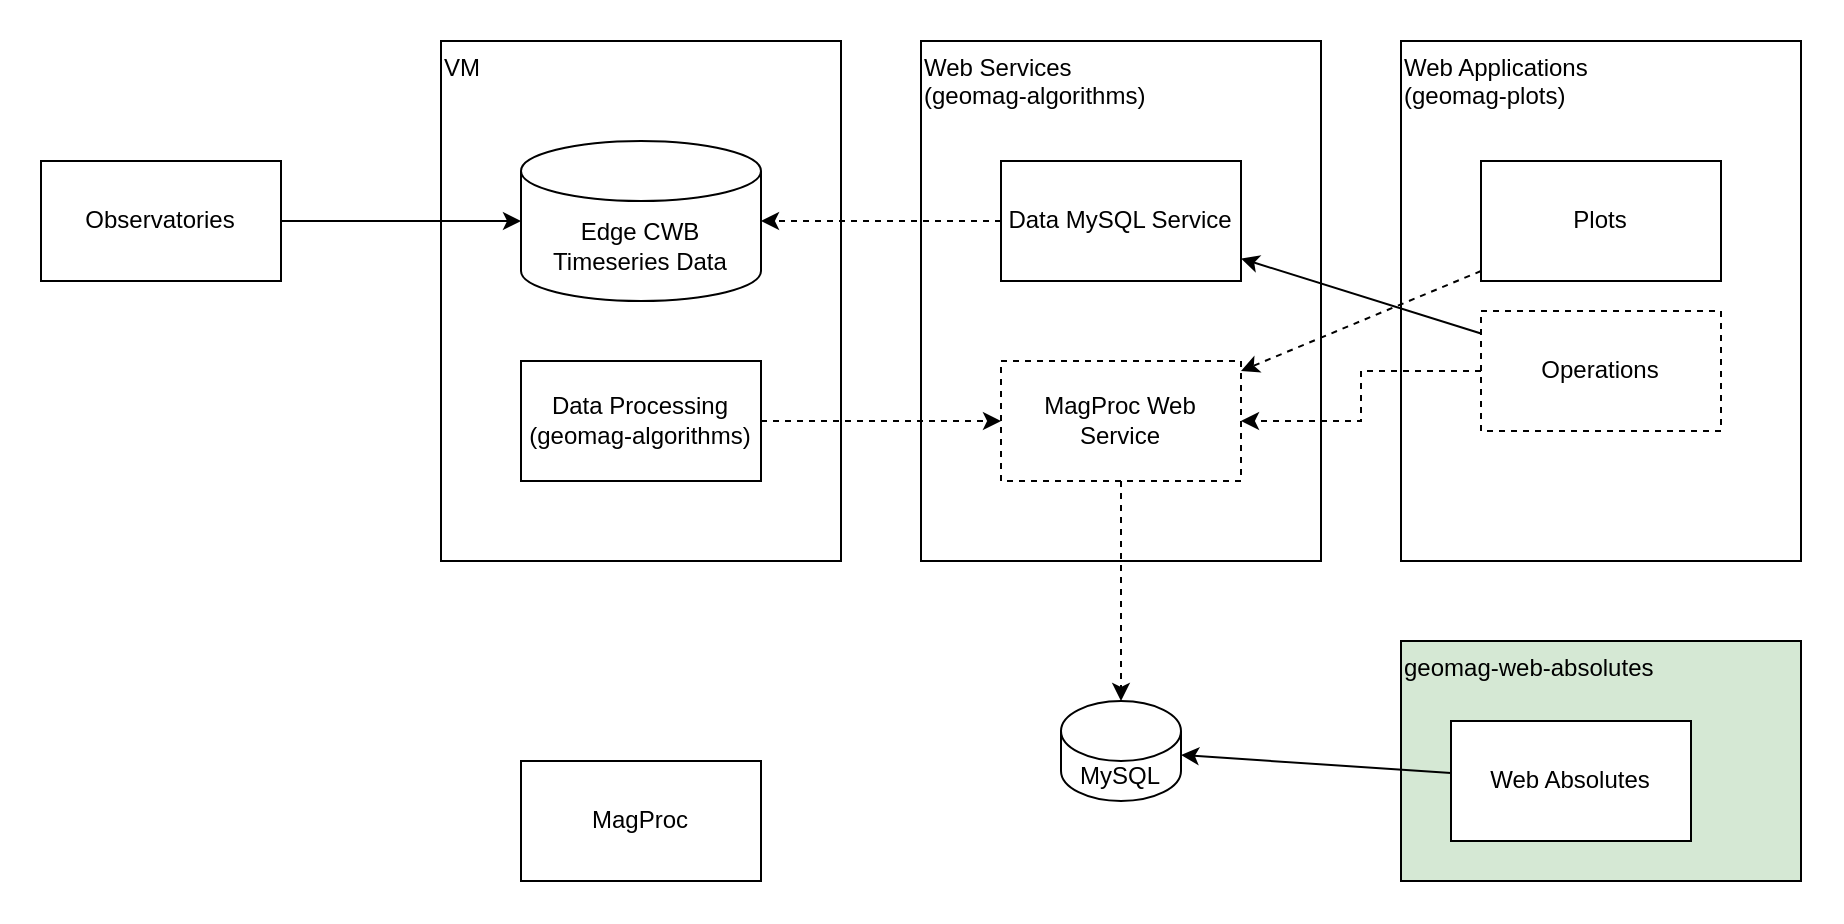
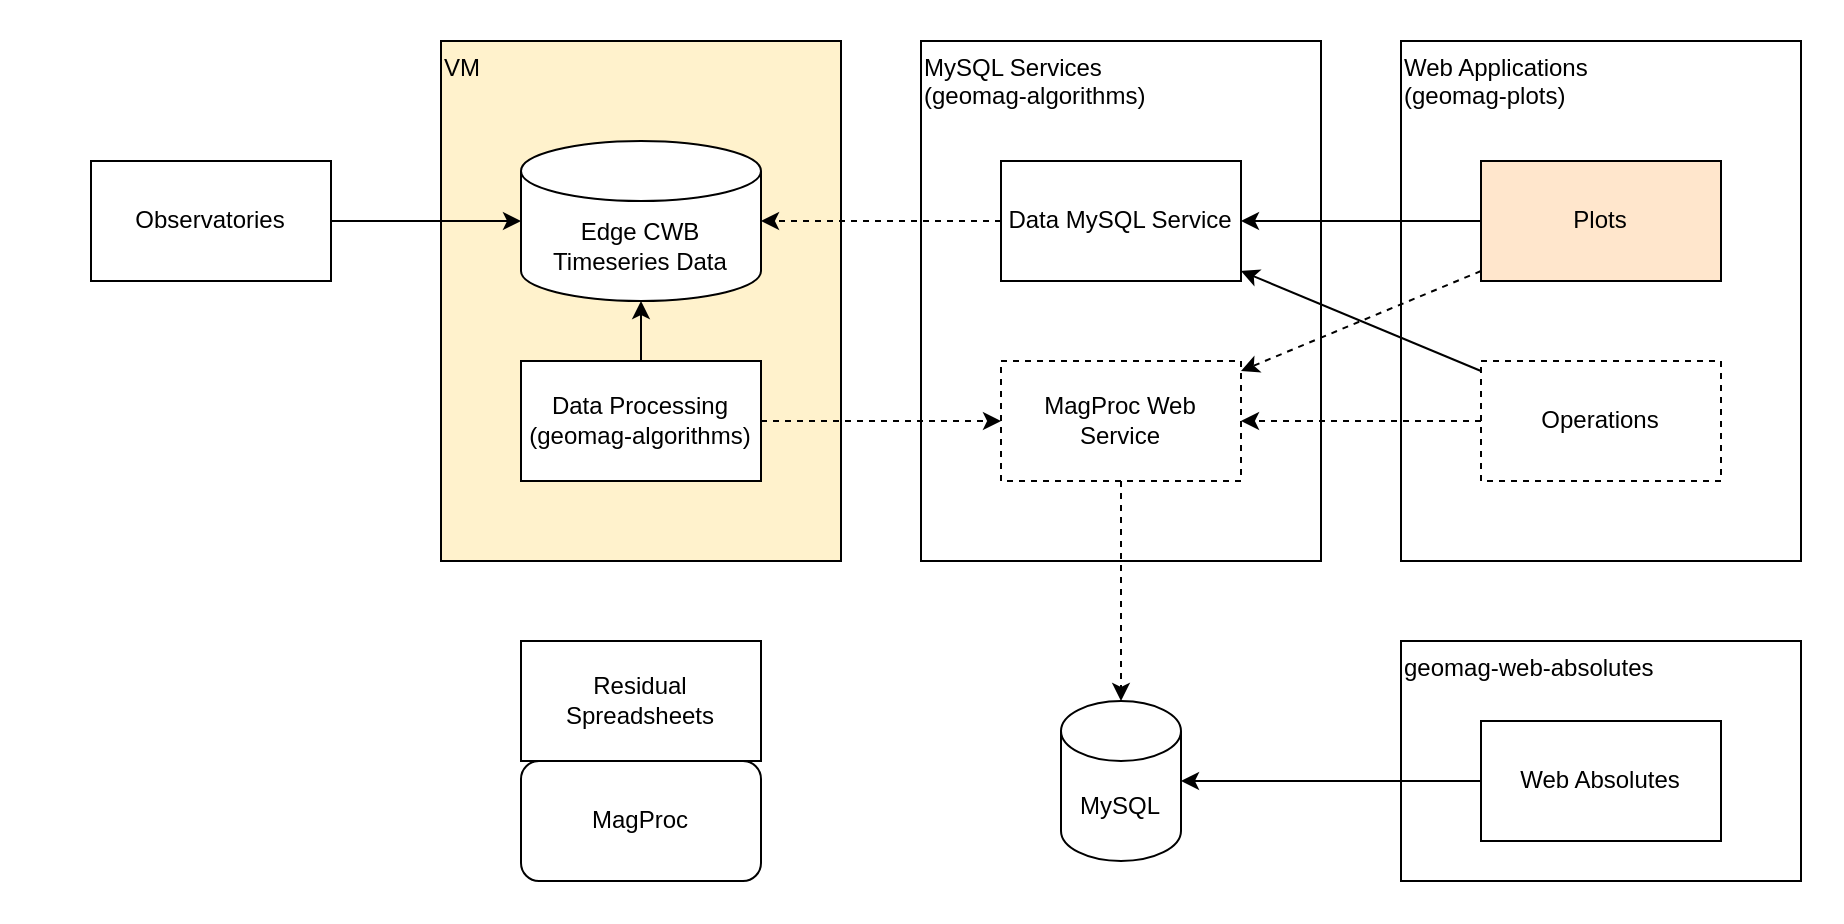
- <mxCell id="5" value="VM" style="rounded=0;whiteSpace=wrap;html=1;align=left;verticalAlign=top;" parent="1" vertex="1"><mxGeometry x="220" y="20" width="200" height="260" as="geometry" /></mxCell>
+ <mxCell id="5" value="VM" style="rounded=0;whiteSpace=wrap;html=1;align=left;verticalAlign=top;fillColor=#fff2cc;" parent="1" vertex="1"><mxGeometry x="220" y="20" width="200" height="260" as="geometry" /></mxCell>
- <mxCell id="4" value="Web Services&lt;br&gt;(geomag-algorithms)" style="rounded=0;whiteSpace=wrap;html=1;align=left;verticalAlign=top;strokeWidth=1;" parent="1" vertex="1"><mxGeometry x="460" y="20" width="200" height="260" as="geometry" /></mxCell>
+ <mxCell id="4" value="MySQL Services&lt;br&gt;(geomag-algorithms)" style="rounded=0;whiteSpace=wrap;html=1;align=left;verticalAlign=top;strokeWidth=1;" parent="1" vertex="1"><mxGeometry x="460" y="20" width="200" height="260" as="geometry" /></mxCell>
- <mxCell id="20" value="Observatories" style="rounded=0;whiteSpace=wrap;html=1;" parent="1" vertex="1"><mxGeometry x="20" y="80" width="120" height="60" as="geometry" /></mxCell>
+ <mxCell id="20" value="Observatories" style="rounded=0;whiteSpace=wrap;html=1;" parent="1" vertex="1"><mxGeometry x="45" y="80" width="120" height="60" as="geometry" /></mxCell>
+ <mxCell id="13" style="edgeStyle=none;rounded=0;orthogonalLoop=1;jettySize=auto;html=1;" parent="1" source="15" target="10" edge="1"><mxGeometry relative="1" as="geometry" /></mxCell>
- <mxCell id="15" value="Plots" style="rounded=0;whiteSpace=wrap;html=1;" parent="1" vertex="1"><mxGeometry x="740" y="80" width="120" height="60" as="geometry" /></mxCell>
+ <mxCell id="15" value="Plots" style="rounded=0;whiteSpace=wrap;html=1;fillColor=#ffe6cc;" parent="1" vertex="1"><mxGeometry x="740" y="80" width="120" height="60" as="geometry" /></mxCell>
+ <mxCell id="6" style="edgeStyle=none;rounded=0;orthogonalLoop=1;jettySize=auto;html=1;entryX=0.5;entryY=1;entryDx=0;entryDy=0;startArrow=none;startFill=0;entryPerimeter=0;" parent="1" source="8" target="26" edge="1"><mxGeometry relative="1" as="geometry"><mxPoint x="320" y="120" as="targetPoint" /></mxGeometry></mxCell>
- <mxCell id="18" value="Operations" style="rounded=0;whiteSpace=wrap;html=1;dashed=1;" parent="1" vertex="1"><mxGeometry x="740" y="155" width="120" height="60" as="geometry" /></mxCell>
+ <mxCell id="18" value="Operations" style="rounded=0;whiteSpace=wrap;html=1;dashed=1;" parent="1" vertex="1"><mxGeometry x="740" y="180" width="120" height="60" as="geometry" /></mxCell>
- <mxCell id="2" value="geomag-web-absolutes" style="rounded=0;whiteSpace=wrap;html=1;align=left;verticalAlign=top;fillColor=#d5e8d4;" parent="1" vertex="1"><mxGeometry x="700" y="320" width="200" height="120" as="geometry" /></mxCell>
+ <mxCell id="2" value="geomag-web-absolutes" style="rounded=0;whiteSpace=wrap;html=1;align=left;verticalAlign=top;" parent="1" vertex="1"><mxGeometry x="700" y="320" width="200" height="120" as="geometry" /></mxCell>
+ <mxCell id="24" value="Residual Spreadsheets" style="rounded=0;whiteSpace=wrap;html=1;" vertex="1" parent="1"><mxGeometry x="260" y="320" width="120" height="60" as="geometry" /></mxCell>
- <mxCell id="25" value="MySQL" style="shape=cylinder3;whiteSpace=wrap;html=1;boundedLbl=1;backgroundOutline=1;size=15;strokeWidth=1;" vertex="1" parent="1"><mxGeometry x="530" y="350" width="60" height="50" as="geometry" /></mxCell>
+ <mxCell id="25" value="MySQL" style="shape=cylinder3;whiteSpace=wrap;html=1;boundedLbl=1;backgroundOutline=1;size=15;strokeWidth=1;" vertex="1" parent="1"><mxGeometry x="530" y="350" width="60" height="80" as="geometry" /></mxCell>
- <mxCell id="22" value="Web Absolutes" style="rounded=0;whiteSpace=wrap;html=1;" parent="1" vertex="1"><mxGeometry x="725" y="360" width="120" height="60" as="geometry" /></mxCell>
+ <mxCell id="22" value="Web Absolutes" style="rounded=0;whiteSpace=wrap;html=1;" parent="1" vertex="1"><mxGeometry x="740" y="360" width="120" height="60" as="geometry" /></mxCell>
- <mxCell id="23" value="MagProc" style="rounded=0;whiteSpace=wrap;html=1;" vertex="1" parent="1"><mxGeometry x="260" y="380" width="120" height="60" as="geometry" /></mxCell>
+ <mxCell id="23" value="MagProc" style="whiteSpace=wrap;html=1;rounded=1;" vertex="1" parent="1"><mxGeometry x="260" y="380" width="120" height="60" as="geometry" /></mxCell>
